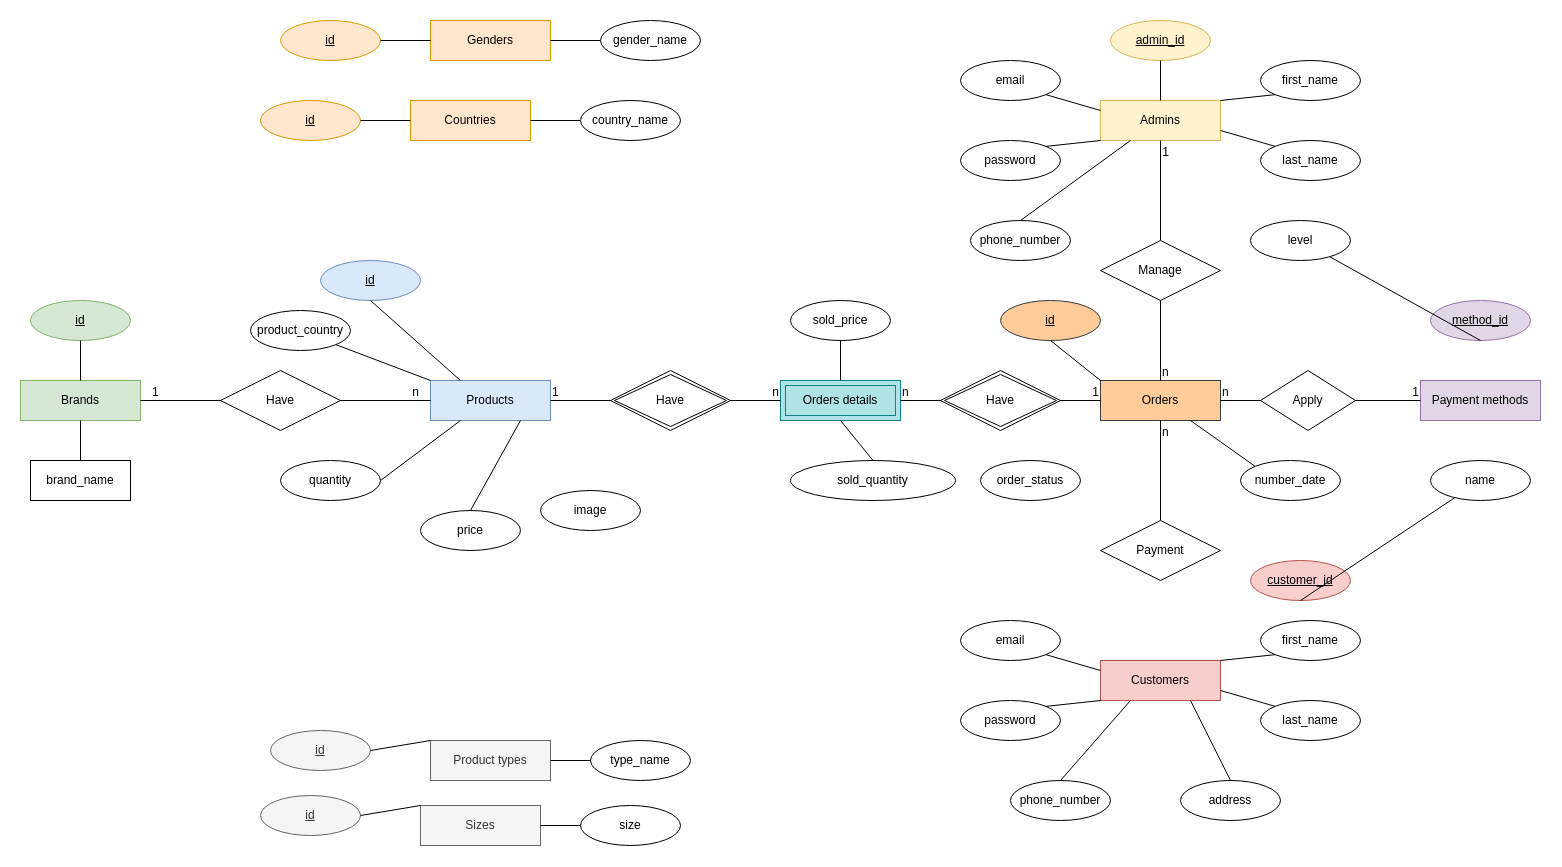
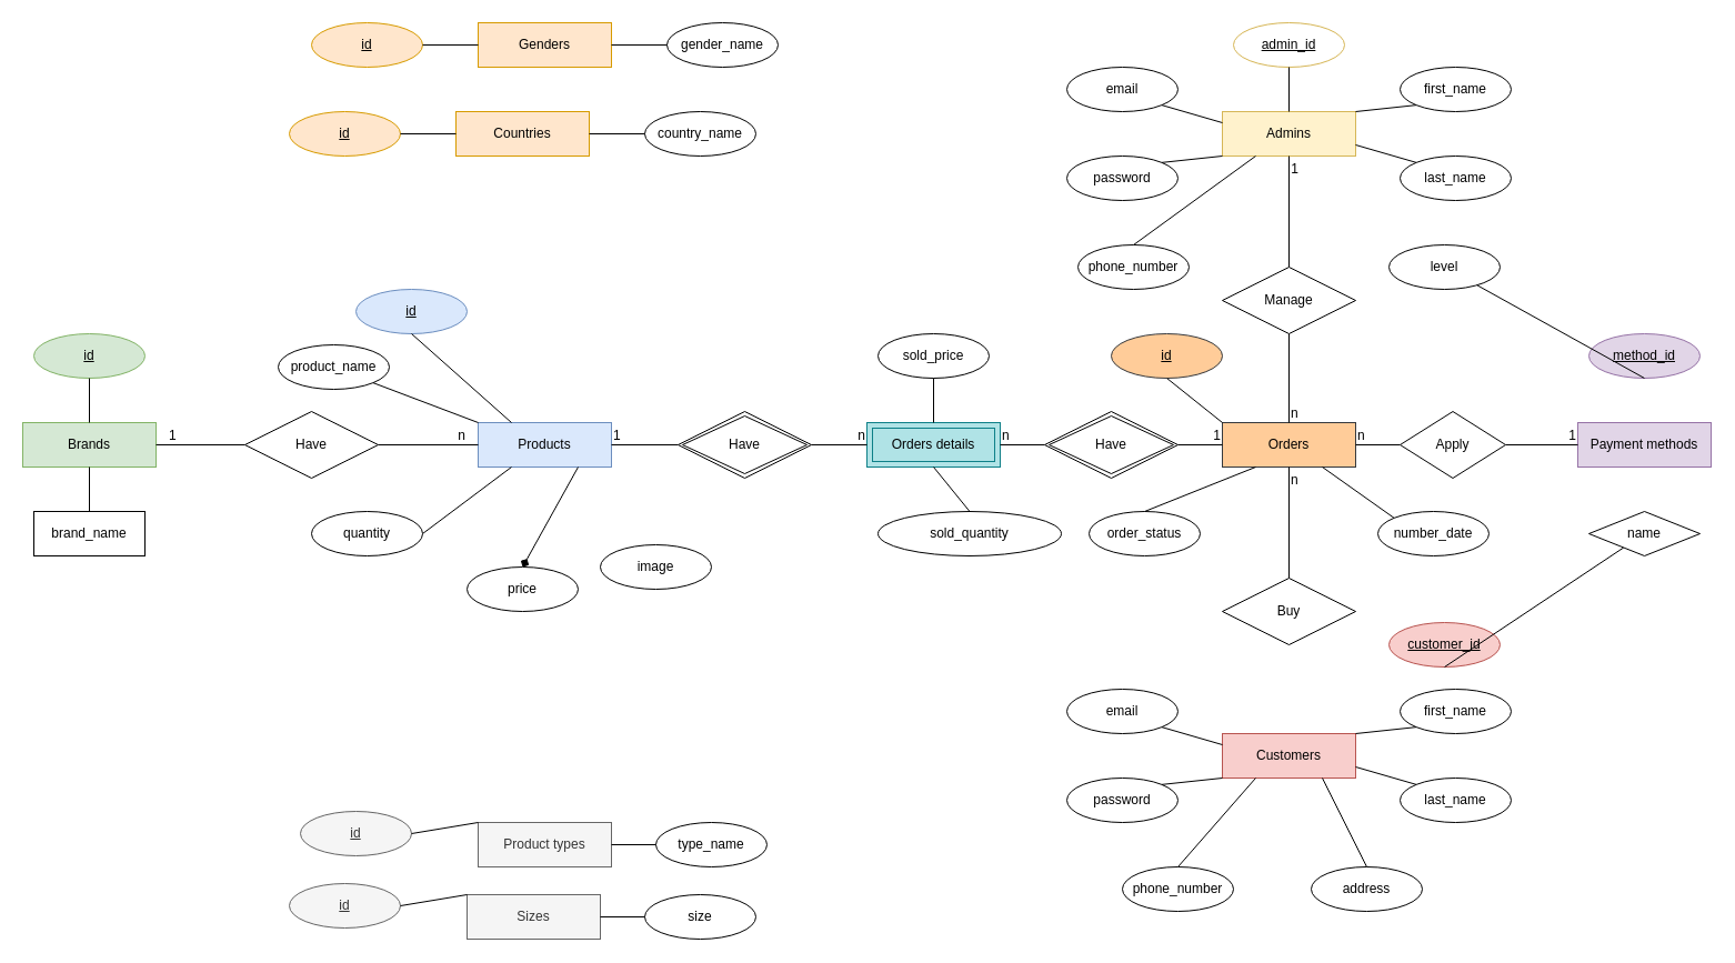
- <mxCell id="72" value="admin_id" style="ellipse;whiteSpace=wrap;html=1;align=center;fontStyle=4;fillColor=#fff2cc;strokeColor=#d6b656;" vertex="1" parent="1"><mxGeometry x="1110" y="20" width="100" height="40" as="geometry" /></mxCell>
+ <mxCell id="72" value="admin_id" style="ellipse;whiteSpace=wrap;html=1;align=center;fontStyle=4;fillColor=#ffffff;strokeColor=#d6b656;" vertex="1" parent="1"><mxGeometry x="1110" y="20" width="100" height="40" as="geometry" /></mxCell>
- <mxCell id="9" value="product_country" style="ellipse;whiteSpace=wrap;html=1;align=center;" vertex="1" parent="1"><mxGeometry x="250" y="310" width="100" height="40" as="geometry" /></mxCell>
+ <mxCell id="9" value="product_name" style="ellipse;whiteSpace=wrap;html=1;align=center;" vertex="1" parent="1"><mxGeometry x="250" y="310" width="100" height="40" as="geometry" /></mxCell>
+ <mxCell id="46" value="" style="endArrow=none;html=1;rounded=0;exitX=0.5;exitY=0;exitDx=0;exitDy=0;entryX=0.25;entryY=1;entryDx=0;entryDy=0;" edge="1" parent="1" source="44" target="41"><mxGeometry relative="1" as="geometry"><mxPoint x="1020" y="390" as="sourcePoint" /><mxPoint x="1180" y="390" as="targetPoint" /></mxGeometry></mxCell>
- <mxCell id="93" value="name" style="ellipse;whiteSpace=wrap;html=1;align=center;" vertex="1" parent="1"><mxGeometry x="1430" y="460" width="100" height="40" as="geometry" /></mxCell>
+ <mxCell id="93" value="name" style="rhombus;whiteSpace=wrap;html=1;align=center;" vertex="1" parent="1"><mxGeometry x="1430" y="460" width="100" height="40" as="geometry" /></mxCell>
- <mxCell id="14" value="" style="endArrow=none;html=1;rounded=0;exitX=0.75;exitY=1;exitDx=0;exitDy=0;entryX=0.5;entryY=0;entryDx=0;entryDy=0;" edge="1" parent="1" source="7" target="13"><mxGeometry relative="1" as="geometry"><mxPoint x="510" y="430" as="sourcePoint" /><mxPoint x="670" y="430" as="targetPoint" /></mxGeometry></mxCell>
+ <mxCell id="14" value="" style="endArrow=diamond;html=1;rounded=0;exitX=0.75;exitY=1;exitDx=0;exitDy=0;entryX=0.5;entryY=0;entryDx=0;entryDy=0;" edge="1" parent="1" source="7" target="13"><mxGeometry relative="1" as="geometry"><mxPoint x="510" y="430" as="sourcePoint" /><mxPoint x="670" y="430" as="targetPoint" /></mxGeometry></mxCell>
- <mxCell id="70" value="Payment" style="shape=rhombus;perimeter=rhombusPerimeter;whiteSpace=wrap;html=1;align=center;" vertex="1" parent="1"><mxGeometry x="1100" y="520" width="120" height="60" as="geometry" /></mxCell>
+ <mxCell id="70" value="Buy" style="shape=rhombus;perimeter=rhombusPerimeter;whiteSpace=wrap;html=1;align=center;" vertex="1" parent="1"><mxGeometry x="1100" y="520" width="120" height="60" as="geometry" /></mxCell>
